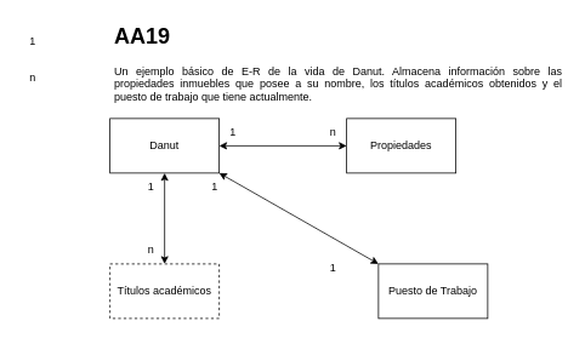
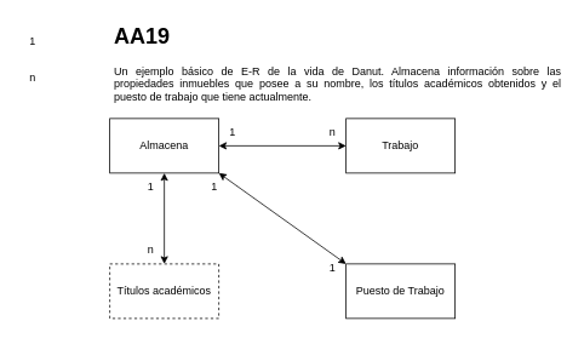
- <mxCell id="2" value="Danut" style="rounded=0;whiteSpace=wrap;html=1;" vertex="1" parent="1"><mxGeometry x="120" y="130" width="120" height="60" as="geometry" /></mxCell>
+ <mxCell id="2" value="Almacena" style="rounded=0;whiteSpace=wrap;html=1;" vertex="1" parent="1"><mxGeometry x="120" y="130" width="120" height="60" as="geometry" /></mxCell>
- <mxCell id="3" value="Propiedades" style="rounded=0;whiteSpace=wrap;html=1;" vertex="1" parent="1"><mxGeometry x="380" y="130" width="120" height="60" as="geometry" /></mxCell>
+ <mxCell id="3" value="Trabajo" style="rounded=0;whiteSpace=wrap;html=1;" vertex="1" parent="1"><mxGeometry x="380" y="130" width="120" height="60" as="geometry" /></mxCell>
- <mxCell id="4" value="Puesto de Trabajo" style="rounded=0;whiteSpace=wrap;html=1;" vertex="1" parent="1"><mxGeometry x="415" y="290" width="120" height="60" as="geometry" /></mxCell>
+ <mxCell id="4" value="Puesto de Trabajo" style="rounded=0;whiteSpace=wrap;html=1;" vertex="1" parent="1"><mxGeometry x="380" y="290" width="120" height="60" as="geometry" /></mxCell>
